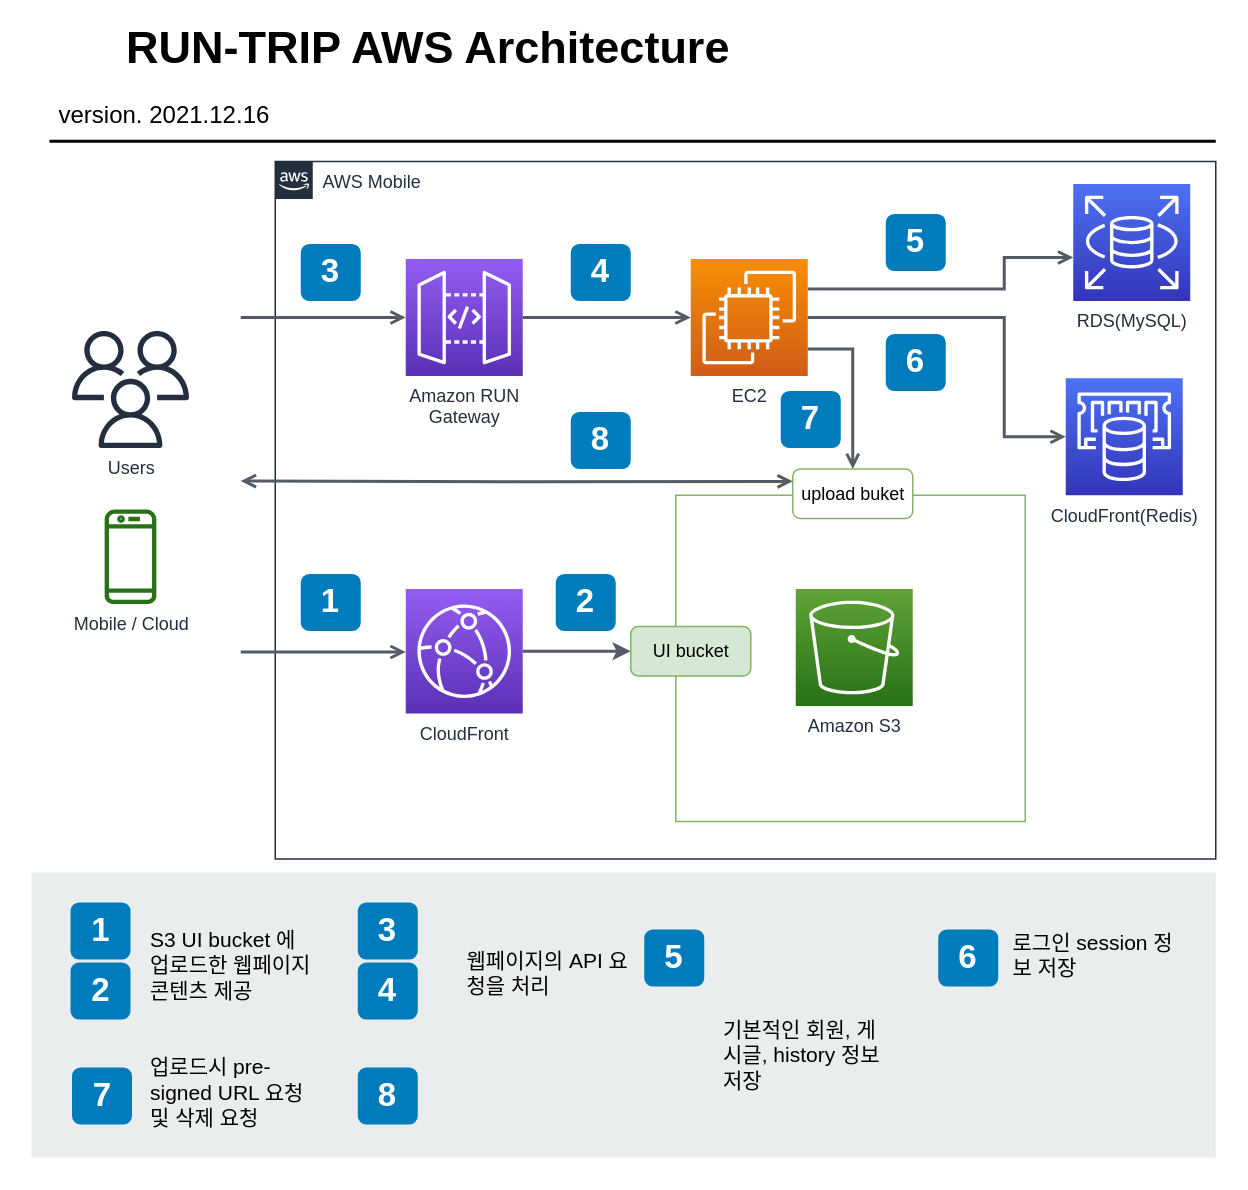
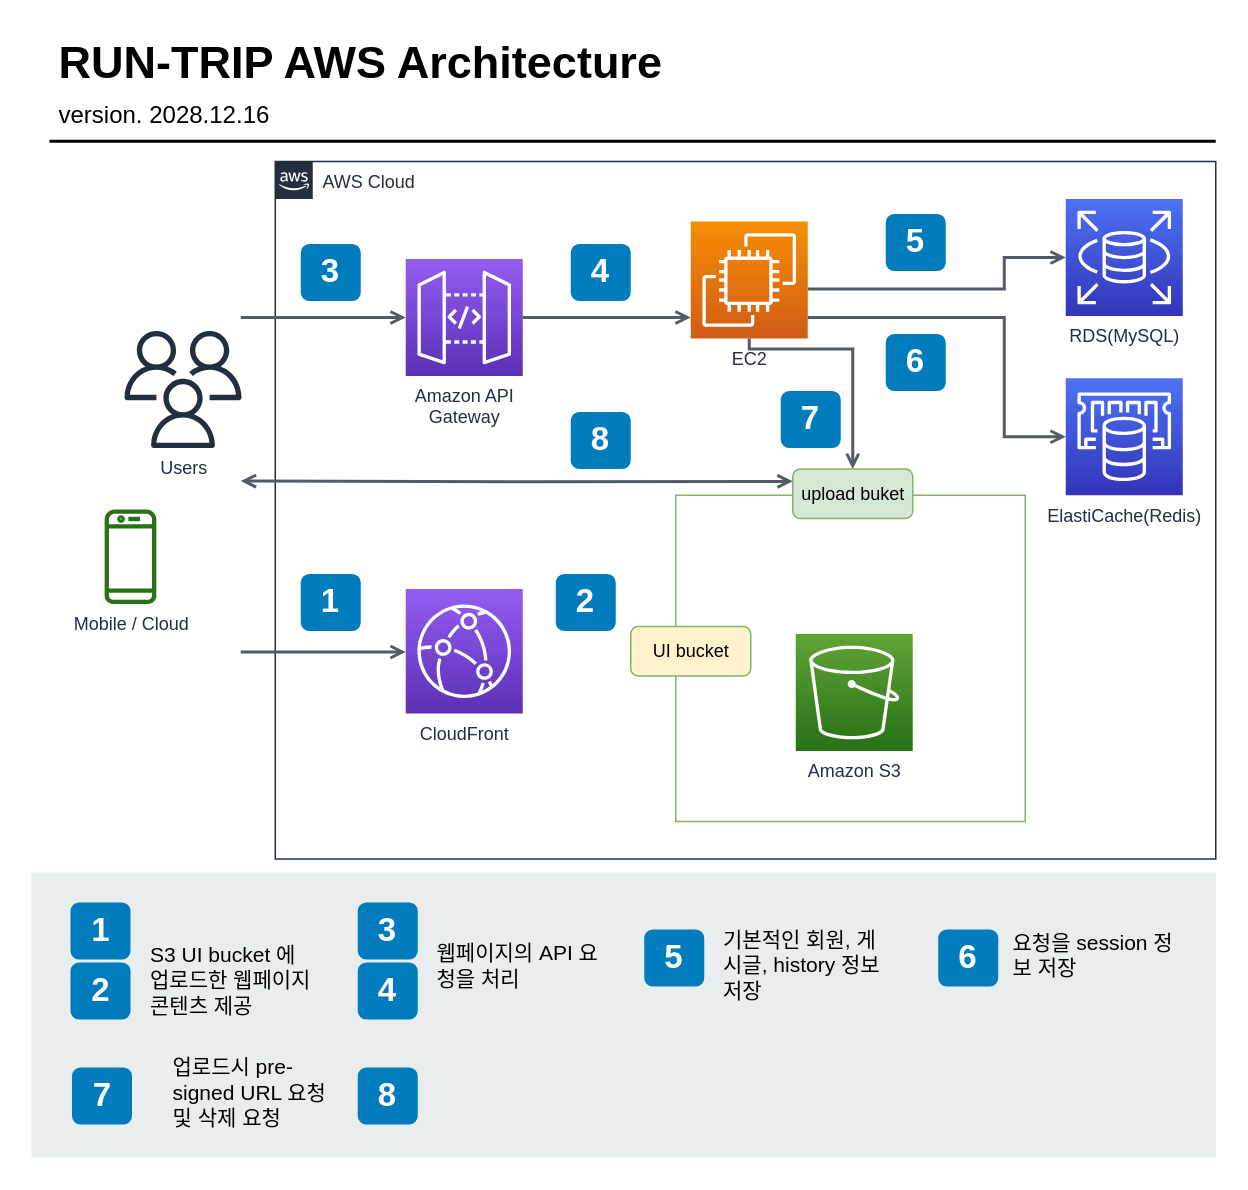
- <mxCell id="36" value="RUN-TRIP AWS Architecture" style="text;html=1;resizable=0;points=[];autosize=1;align=left;verticalAlign=top;spacingTop=-4;fontSize=30;fontColor=#000000;fontStyle=1;labelBackgroundColor=none;" parent="1" vertex="1"><mxGeometry x="81.5" y="10.5" width="420" height="40" as="geometry" /></mxCell>
+ <mxCell id="36" value="RUN-TRIP AWS Architecture" style="text;html=1;resizable=0;points=[];autosize=1;align=left;verticalAlign=top;spacingTop=-4;fontSize=30;fontColor=#000000;fontStyle=1;labelBackgroundColor=none;" parent="1" vertex="1"><mxGeometry x="36.5" y="20.5" width="420" height="40" as="geometry" /></mxCell>
- <mxCell id="37" value="version. 2021.12.16" style="text;html=1;resizable=0;points=[];autosize=1;align=left;verticalAlign=top;spacingTop=-4;fontSize=16;fontColor=#000000;labelBackgroundColor=none;" parent="1" vertex="1"><mxGeometry x="36.5" y="63.5" width="160" height="20" as="geometry" /></mxCell>
+ <mxCell id="37" value="version. 2028.12.16" style="text;html=1;resizable=0;points=[];autosize=1;align=left;verticalAlign=top;spacingTop=-4;fontSize=16;fontColor=#000000;labelBackgroundColor=none;" parent="1" vertex="1"><mxGeometry x="36.5" y="63.5" width="160" height="20" as="geometry" /></mxCell>
- <mxCell id="3" value="AWS Mobile" style="points=[[0,0],[0.25,0],[0.5,0],[0.75,0],[1,0],[1,0.25],[1,0.5],[1,0.75],[1,1],[0.75,1],[0.5,1],[0.25,1],[0,1],[0,0.75],[0,0.5],[0,0.25]];outlineConnect=0;gradientColor=none;html=1;whiteSpace=wrap;fontSize=12;fontStyle=0;shape=mxgraph.aws4.group;grIcon=mxgraph.aws4.group_aws_cloud_alt;strokeColor=#232F3E;fillColor=none;verticalAlign=top;align=left;spacingLeft=30;fontColor=#232F3E;dashed=0;labelBackgroundColor=none;container=1;pointerEvents=0;collapsible=0;recursiveResize=0;" parent="1" vertex="1"><mxGeometry x="183" y="107" width="627" height="465" as="geometry" /></mxCell>
+ <mxCell id="3" value="AWS Cloud" style="points=[[0,0],[0.25,0],[0.5,0],[0.75,0],[1,0],[1,0.25],[1,0.5],[1,0.75],[1,1],[0.75,1],[0.5,1],[0.25,1],[0,1],[0,0.75],[0,0.5],[0,0.25]];outlineConnect=0;gradientColor=none;html=1;whiteSpace=wrap;fontSize=12;fontStyle=0;shape=mxgraph.aws4.group;grIcon=mxgraph.aws4.group_aws_cloud_alt;strokeColor=#232F3E;fillColor=none;verticalAlign=top;align=left;spacingLeft=30;fontColor=#232F3E;dashed=0;labelBackgroundColor=none;container=1;pointerEvents=0;collapsible=0;recursiveResize=0;" parent="1" vertex="1"><mxGeometry x="183" y="107" width="627" height="465" as="geometry" /></mxCell>
- <mxCell id="16" value="RDS(MySQL)" style="sketch=0;points=[[0,0,0],[0.25,0,0],[0.5,0,0],[0.75,0,0],[1,0,0],[0,1,0],[0.25,1,0],[0.5,1,0],[0.75,1,0],[1,1,0],[0,0.25,0],[0,0.5,0],[0,0.75,0],[1,0.25,0],[1,0.5,0],[1,0.75,0]];outlineConnect=0;fontColor=#232F3E;gradientColor=#4D72F3;gradientDirection=north;fillColor=#3334B9;strokeColor=#ffffff;dashed=0;verticalLabelPosition=bottom;verticalAlign=top;align=center;html=1;fontSize=12;fontStyle=0;aspect=fixed;shape=mxgraph.aws4.resourceIcon;resIcon=mxgraph.aws4.rds;" vertex="1" parent="3"><mxGeometry x="532" y="15" width="78" height="78" as="geometry" /></mxCell>
+ <mxCell id="16" value="RDS(MySQL)" style="sketch=0;points=[[0,0,0],[0.25,0,0],[0.5,0,0],[0.75,0,0],[1,0,0],[0,1,0],[0.25,1,0],[0.5,1,0],[0.75,1,0],[1,1,0],[0,0.25,0],[0,0.5,0],[0,0.75,0],[1,0.25,0],[1,0.5,0],[1,0.75,0]];outlineConnect=0;fontColor=#232F3E;gradientColor=#4D72F3;gradientDirection=north;fillColor=#3334B9;strokeColor=#ffffff;dashed=0;verticalLabelPosition=bottom;verticalAlign=top;align=center;html=1;fontSize=12;fontStyle=0;aspect=fixed;shape=mxgraph.aws4.resourceIcon;resIcon=mxgraph.aws4.rds;" vertex="1" parent="3"><mxGeometry x="527" y="25" width="78" height="78" as="geometry" /></mxCell>
- <mxCell id="13" value="EC2" style="sketch=0;points=[[0,0,0],[0.25,0,0],[0.5,0,0],[0.75,0,0],[1,0,0],[0,1,0],[0.25,1,0],[0.5,1,0],[0.75,1,0],[1,1,0],[0,0.25,0],[0,0.5,0],[0,0.75,0],[1,0.25,0],[1,0.5,0],[1,0.75,0]];outlineConnect=0;fontColor=#232F3E;gradientColor=#F78E04;gradientDirection=north;fillColor=#D05C17;strokeColor=#ffffff;dashed=0;verticalLabelPosition=bottom;verticalAlign=top;align=center;html=1;fontSize=12;fontStyle=0;aspect=fixed;shape=mxgraph.aws4.resourceIcon;resIcon=mxgraph.aws4.ec2;" vertex="1" parent="3"><mxGeometry x="277" y="65" width="78" height="78" as="geometry" /></mxCell>
+ <mxCell id="13" value="EC2" style="sketch=0;points=[[0,0,0],[0.25,0,0],[0.5,0,0],[0.75,0,0],[1,0,0],[0,1,0],[0.25,1,0],[0.5,1,0],[0.75,1,0],[1,1,0],[0,0.25,0],[0,0.5,0],[0,0.75,0],[1,0.25,0],[1,0.5,0],[1,0.75,0]];outlineConnect=0;fontColor=#232F3E;gradientColor=#F78E04;gradientDirection=north;fillColor=#D05C17;strokeColor=#ffffff;dashed=0;verticalLabelPosition=bottom;verticalAlign=top;align=center;html=1;fontSize=12;fontStyle=0;aspect=fixed;shape=mxgraph.aws4.resourceIcon;resIcon=mxgraph.aws4.ec2;" vertex="1" parent="3"><mxGeometry x="277" y="40" width="78" height="78" as="geometry" /></mxCell>
- <mxCell id="41" value="Users&lt;br&gt;" style="outlineConnect=0;fontColor=#232F3E;gradientColor=none;fillColor=#232F3E;strokeColor=none;dashed=0;verticalLabelPosition=bottom;verticalAlign=top;align=center;html=1;fontSize=12;fontStyle=0;aspect=fixed;pointerEvents=1;shape=mxgraph.aws4.users;labelBackgroundColor=none;" parent="1" vertex="1"><mxGeometry x="47.5" y="220" width="78" height="78" as="geometry" /></mxCell>
+ <mxCell id="41" value="Users&lt;br&gt;" style="outlineConnect=0;fontColor=#232F3E;gradientColor=none;fillColor=#232F3E;strokeColor=none;dashed=0;verticalLabelPosition=bottom;verticalAlign=top;align=center;html=1;fontSize=12;fontStyle=0;aspect=fixed;pointerEvents=1;shape=mxgraph.aws4.users;labelBackgroundColor=none;" parent="1" vertex="1"><mxGeometry x="82.5" y="220" width="78" height="78" as="geometry" /></mxCell>
- <mxCell id="6" value="Amazon RUN&lt;br&gt;Gateway&lt;br&gt;" style="outlineConnect=0;fontColor=#232F3E;gradientColor=#945DF2;gradientDirection=north;fillColor=#5A30B5;strokeColor=#ffffff;dashed=0;verticalLabelPosition=bottom;verticalAlign=top;align=center;html=1;fontSize=12;fontStyle=0;aspect=fixed;shape=mxgraph.aws4.resourceIcon;resIcon=mxgraph.aws4.api_gateway;labelBackgroundColor=none;" parent="3" vertex="1"><mxGeometry x="87" y="65.0" width="78" height="78" as="geometry" /></mxCell>
+ <mxCell id="6" value="Amazon API&lt;br&gt;Gateway&lt;br&gt;" style="outlineConnect=0;fontColor=#232F3E;gradientColor=#945DF2;gradientDirection=north;fillColor=#5A30B5;strokeColor=#ffffff;dashed=0;verticalLabelPosition=bottom;verticalAlign=top;align=center;html=1;fontSize=12;fontStyle=0;aspect=fixed;shape=mxgraph.aws4.resourceIcon;resIcon=mxgraph.aws4.api_gateway;labelBackgroundColor=none;" parent="3" vertex="1"><mxGeometry x="87" y="65.0" width="78" height="78" as="geometry" /></mxCell>
- <mxCell id="18" value="upload buket" style="rounded=1;align=center;fillColor=#ffffff;strokeColor=#82b366;html=1;fontSize=12;" vertex="1" parent="3"><mxGeometry x="345" y="205" width="80" height="33" as="geometry" /></mxCell>
+ <mxCell id="18" value="upload buket" style="rounded=1;align=center;fillColor=#d5e8d4;strokeColor=#82b366;html=1;fontSize=12" vertex="1" parent="3"><mxGeometry x="345" y="205" width="80" height="33" as="geometry" /></mxCell>
- <mxCell id="20" value="CloudFront(Redis)" style="sketch=0;points=[[0,0,0],[0.25,0,0],[0.5,0,0],[0.75,0,0],[1,0,0],[0,1,0],[0.25,1,0],[0.5,1,0],[0.75,1,0],[1,1,0],[0,0.25,0],[0,0.5,0],[0,0.75,0],[1,0.25,0],[1,0.5,0],[1,0.75,0]];outlineConnect=0;fontColor=#232F3E;gradientColor=#4D72F3;gradientDirection=north;fillColor=#3334B9;strokeColor=#ffffff;dashed=0;verticalLabelPosition=bottom;verticalAlign=top;align=center;html=1;fontSize=12;fontStyle=0;aspect=fixed;shape=mxgraph.aws4.resourceIcon;resIcon=mxgraph.aws4.elasticache;" vertex="1" parent="3"><mxGeometry x="527" y="144.5" width="78" height="78" as="geometry" /></mxCell>
+ <mxCell id="20" value="ElastiCache(Redis)" style="sketch=0;points=[[0,0,0],[0.25,0,0],[0.5,0,0],[0.75,0,0],[1,0,0],[0,1,0],[0.25,1,0],[0.5,1,0],[0.75,1,0],[1,1,0],[0,0.25,0],[0,0.5,0],[0,0.75,0],[1,0.25,0],[1,0.5,0],[1,0.75,0]];outlineConnect=0;fontColor=#232F3E;gradientColor=#4D72F3;gradientDirection=north;fillColor=#3334B9;strokeColor=#ffffff;dashed=0;verticalLabelPosition=bottom;verticalAlign=top;align=center;html=1;fontSize=12;fontStyle=0;aspect=fixed;shape=mxgraph.aws4.resourceIcon;resIcon=mxgraph.aws4.elasticache;" vertex="1" parent="3"><mxGeometry x="527" y="144.5" width="78" height="78" as="geometry" /></mxCell>
- <mxCell id="5" value="Amazon S3" style="outlineConnect=0;fontColor=#232F3E;gradientColor=#60A337;gradientDirection=north;fillColor=#277116;strokeColor=#ffffff;dashed=0;verticalLabelPosition=bottom;verticalAlign=top;align=center;html=1;fontSize=12;fontStyle=0;aspect=fixed;shape=mxgraph.aws4.resourceIcon;resIcon=mxgraph.aws4.s3;labelBackgroundColor=none;" parent="3" vertex="1"><mxGeometry x="347" y="285" width="78" height="78" as="geometry" /></mxCell>
+ <mxCell id="5" value="Amazon S3" style="outlineConnect=0;fontColor=#232F3E;gradientColor=#60A337;gradientDirection=north;fillColor=#277116;strokeColor=#ffffff;dashed=0;verticalLabelPosition=bottom;verticalAlign=top;align=center;html=1;fontSize=12;fontStyle=0;aspect=fixed;shape=mxgraph.aws4.resourceIcon;resIcon=mxgraph.aws4.s3;labelBackgroundColor=none;" parent="3" vertex="1"><mxGeometry x="347" y="315" width="78" height="78" as="geometry" /></mxCell>
- <mxCell id="7" value="" style="edgeStyle=orthogonalEdgeStyle;rounded=0;orthogonalLoop=1;jettySize=auto;html=1;strokeColor=#545B64;strokeWidth=2;" edge="1" parent="3" source="8" target="17"><mxGeometry relative="1" as="geometry" /></mxCell>
- <mxCell id="17" value="UI bucket" style="rounded=1;align=center;fillColor=#d5e8d4;strokeColor=#82b366;html=1;fontSize=12" vertex="1" parent="3"><mxGeometry x="237" y="310" width="80" height="33" as="geometry" /></mxCell>
+ <mxCell id="17" value="UI bucket" style="rounded=1;align=center;fillColor=#fff2cc;strokeColor=#82b366;html=1;fontSize=12;" vertex="1" parent="3"><mxGeometry x="237" y="310" width="80" height="33" as="geometry" /></mxCell>
- <mxCell id="45" value="로그인 session 정보 저장" style="text;html=1;align=left;verticalAlign=middle;spacingTop=-4;fontSize=14;labelBackgroundColor=none;whiteSpace=wrap;" vertex="1" parent="1"><mxGeometry x="673" y="608" width="110" height="60" as="geometry" /></mxCell>
+ <mxCell id="45" value="요청을 session 정보 저장" style="text;html=1;align=left;verticalAlign=middle;spacingTop=-4;fontSize=14;labelBackgroundColor=none;whiteSpace=wrap;" vertex="1" parent="1"><mxGeometry x="673" y="608" width="110" height="60" as="geometry" /></mxCell>
- <mxCell id="39" value="S3 UI bucket 에 업로드한 웹페이지 콘텐츠 제공" style="text;html=1;align=left;verticalAlign=middle;spacingTop=-4;fontSize=14;labelBackgroundColor=none;whiteSpace=wrap;" parent="1" vertex="1"><mxGeometry x="98" y="615" width="110" height="60" as="geometry" /></mxCell>
+ <mxCell id="39" value="S3 UI bucket 에 업로드한 웹페이지 콘텐츠 제공" style="text;html=1;align=left;verticalAlign=middle;spacingTop=-4;fontSize=14;labelBackgroundColor=none;whiteSpace=wrap;" parent="1" vertex="1"><mxGeometry x="98" y="625" width="110" height="60" as="geometry" /></mxCell>
- <mxCell id="43" value="웹페이지의 API 요청을 처리" style="text;html=1;align=left;verticalAlign=middle;spacingTop=-4;fontSize=14;labelBackgroundColor=none;whiteSpace=wrap;" vertex="1" parent="1"><mxGeometry x="309" y="620" width="110" height="60" as="geometry" /></mxCell>
+ <mxCell id="43" value="웹페이지의 API 요청을 처리" style="text;html=1;align=left;verticalAlign=middle;spacingTop=-4;fontSize=14;labelBackgroundColor=none;whiteSpace=wrap;" vertex="1" parent="1"><mxGeometry x="289" y="615" width="110" height="60" as="geometry" /></mxCell>
- <mxCell id="44" value="기본적인 회원, 게시글, history 정보 저장" style="text;html=1;align=left;verticalAlign=middle;spacingTop=-4;fontSize=14;labelBackgroundColor=none;whiteSpace=wrap;" vertex="1" parent="1"><mxGeometry x="480" y="675" width="110" height="60" as="geometry" /></mxCell>
+ <mxCell id="44" value="기본적인 회원, 게시글, history 정보 저장" style="text;html=1;align=left;verticalAlign=middle;spacingTop=-4;fontSize=14;labelBackgroundColor=none;whiteSpace=wrap;" vertex="1" parent="1"><mxGeometry x="480" y="615" width="110" height="60" as="geometry" /></mxCell>
- <mxCell id="46" value="업로드시 pre-signed URL 요청 및 삭제 요청" style="text;html=1;align=left;verticalAlign=middle;spacingTop=-4;fontSize=14;labelBackgroundColor=none;whiteSpace=wrap;" vertex="1" parent="1"><mxGeometry x="98" y="700" width="110" height="60" as="geometry" /></mxCell>
+ <mxCell id="46" value="업로드시 pre-signed URL 요청 및 삭제 요청" style="text;html=1;align=left;verticalAlign=middle;spacingTop=-4;fontSize=14;labelBackgroundColor=none;whiteSpace=wrap;" vertex="1" parent="1"><mxGeometry x="113" y="700" width="110" height="60" as="geometry" /></mxCell>
